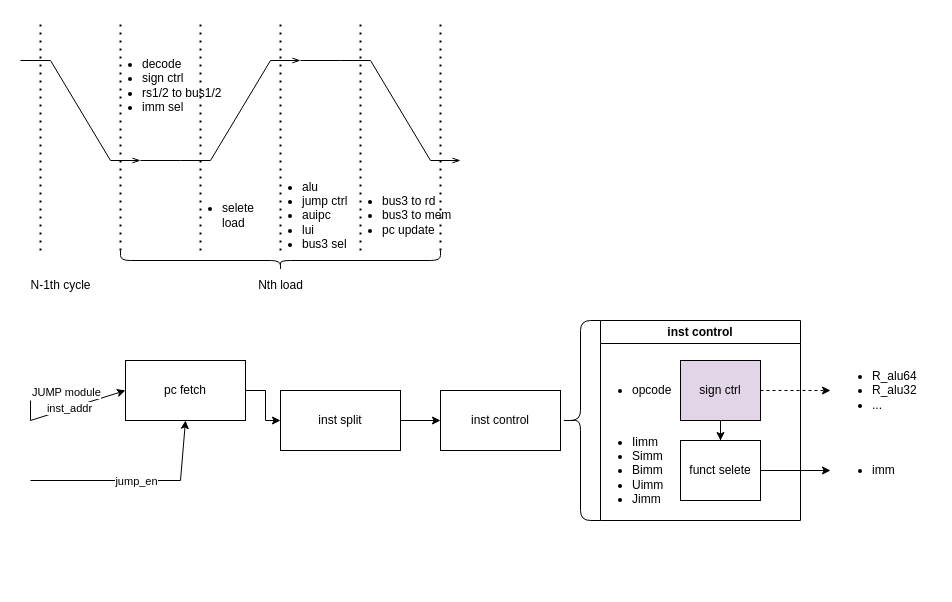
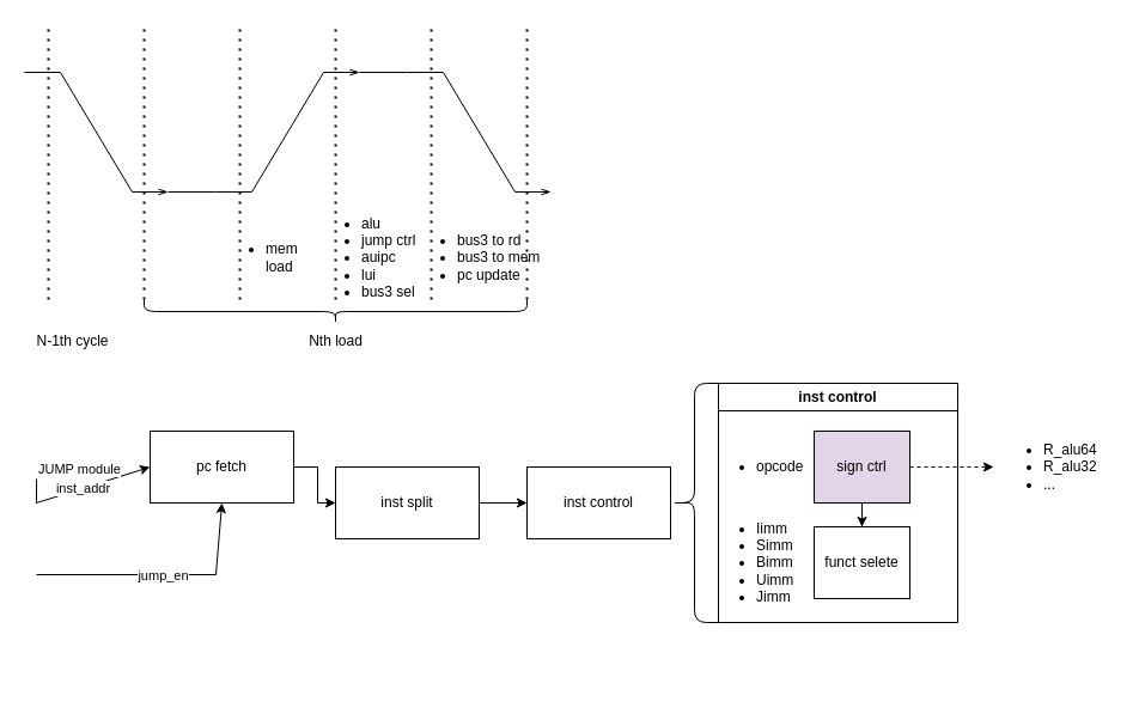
- <mxCell id="39" value="&lt;ul&gt;&lt;li&gt;decode&lt;/li&gt;&lt;li&gt;sign ctrl&lt;/li&gt;&lt;li&gt;rs1/2 to bus1/2&lt;/li&gt;&lt;li&gt;imm sel&lt;/li&gt;&lt;/ul&gt;" style="text;strokeColor=none;fillColor=none;html=1;whiteSpace=wrap;verticalAlign=middle;overflow=hidden;" vertex="1" parent="24"><mxGeometry x="80" width="130" height="130" as="geometry" /></mxCell>
- <mxCell id="40" value="&lt;ul&gt;&lt;li&gt;selete load&lt;/li&gt;&lt;/ul&gt;" style="text;strokeColor=none;fillColor=none;html=1;whiteSpace=wrap;verticalAlign=middle;overflow=hidden;" vertex="1" parent="24"><mxGeometry x="160" y="140" width="90" height="110" as="geometry" /></mxCell>
+ <mxCell id="40" value="&lt;ul&gt;&lt;li&gt;mem load&lt;/li&gt;&lt;/ul&gt;" style="text;strokeColor=none;fillColor=none;html=1;whiteSpace=wrap;verticalAlign=middle;overflow=hidden;" vertex="1" parent="24"><mxGeometry x="160" y="140" width="90" height="110" as="geometry" /></mxCell>
- <mxCell id="18" style="edgeStyle=orthogonalEdgeStyle;rounded=0;orthogonalLoop=1;jettySize=auto;html=1;exitX=1;exitY=0.5;exitDx=0;exitDy=0;" edge="1" parent="2" source="11" target="17"><mxGeometry relative="1" as="geometry" /></mxCell>
- <mxCell id="17" value="&lt;ul&gt;&lt;li&gt;imm&lt;/li&gt;&lt;/ul&gt;" style="text;strokeColor=none;fillColor=none;html=1;whiteSpace=wrap;verticalAlign=middle;overflow=hidden;" vertex="1" parent="2"><mxGeometry x="800" y="110" width="100" height="80" as="geometry" /></mxCell>
